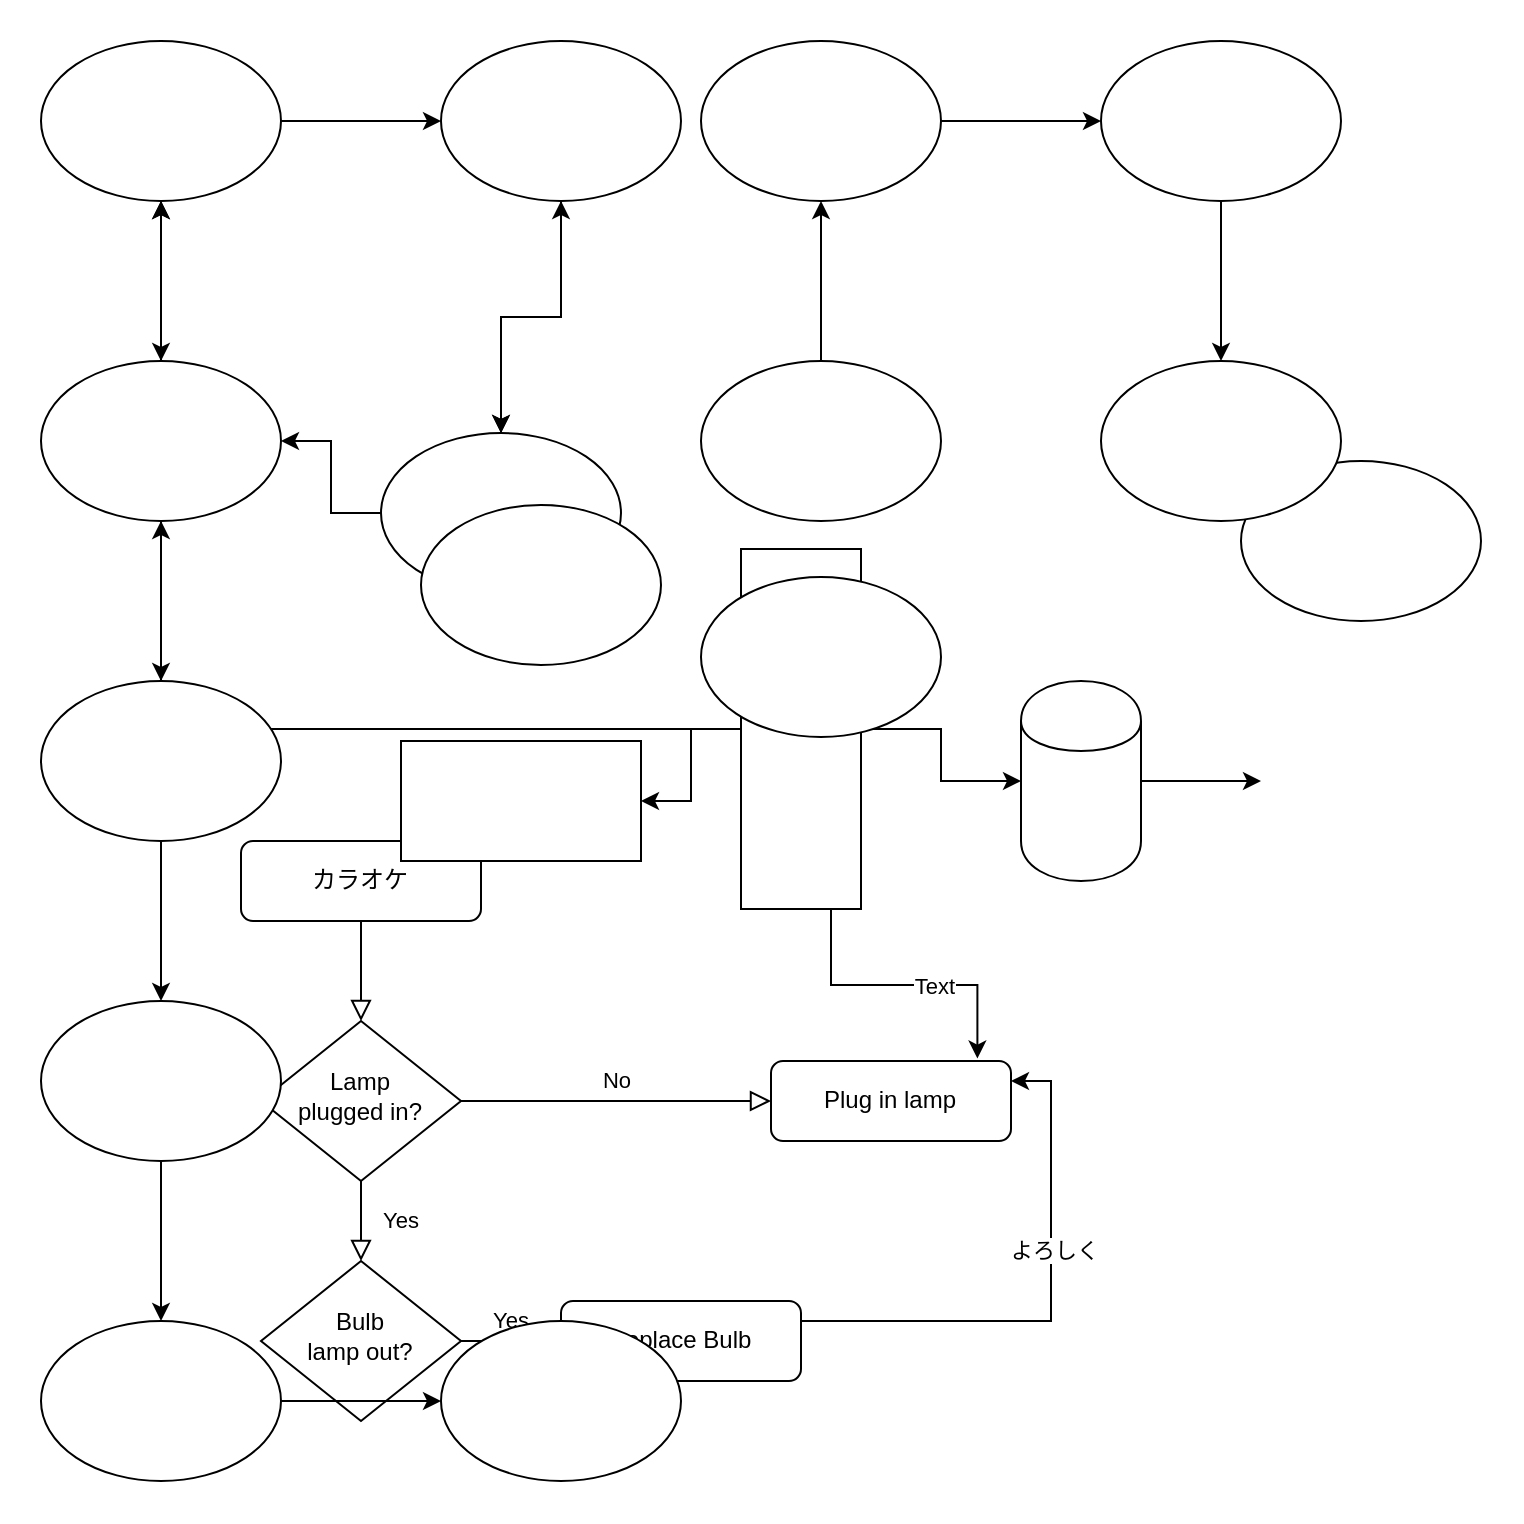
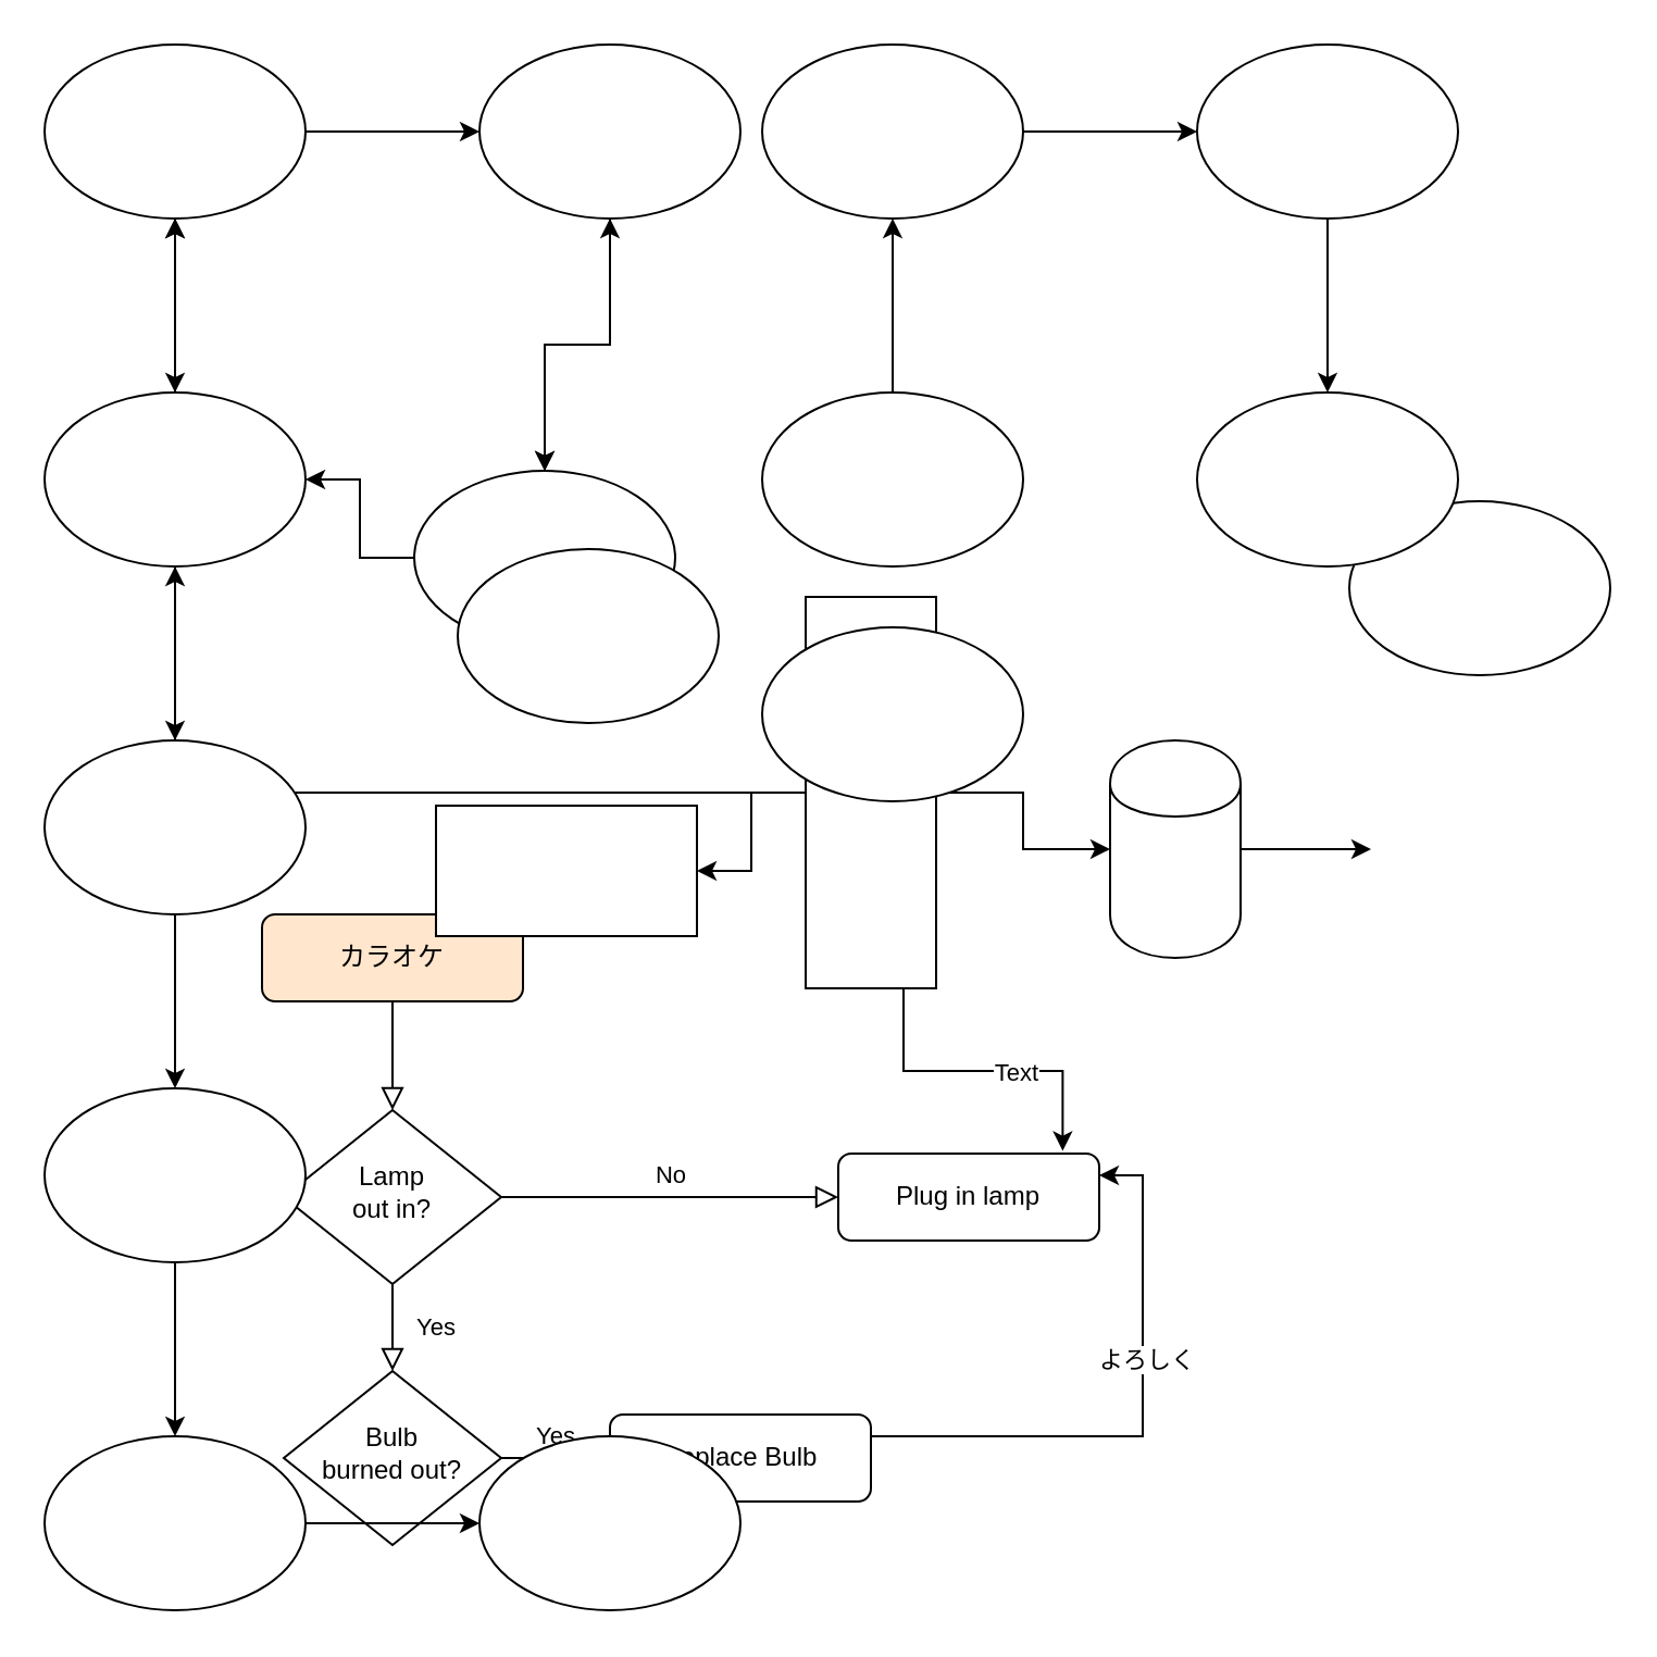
- <mxCell id="3" value="カラオケ" style="rounded=1;whiteSpace=wrap;html=1;fontSize=12;glass=0;strokeWidth=1;shadow=0;" parent="1" vertex="1"><mxGeometry x="120" y="420" width="120" height="40" as="geometry" /></mxCell>
+ <mxCell id="3" value="カラオケ" style="rounded=1;whiteSpace=wrap;html=1;fontSize=12;glass=0;strokeWidth=1;shadow=0;fillColor=#ffe6cc;" parent="1" vertex="1"><mxGeometry x="120" y="420" width="120" height="40" as="geometry" /></mxCell>
- <mxCell id="6" value="Lamp&lt;br&gt;plugged in?" style="rhombus;whiteSpace=wrap;html=1;shadow=0;fontFamily=Helvetica;fontSize=12;align=center;strokeWidth=1;spacing=6;spacingTop=-4;" parent="1" vertex="1"><mxGeometry x="130" y="510" width="100" height="80" as="geometry" /></mxCell>
+ <mxCell id="6" value="Lamp&lt;br&gt;out in?" style="rhombus;whiteSpace=wrap;html=1;shadow=0;fontFamily=Helvetica;fontSize=12;align=center;strokeWidth=1;spacing=6;spacingTop=-4;" parent="1" vertex="1"><mxGeometry x="130" y="510" width="100" height="80" as="geometry" /></mxCell>
- <mxCell id="9" value="Bulb&lt;br&gt;lamp out?" style="rhombus;whiteSpace=wrap;html=1;shadow=0;fontFamily=Helvetica;fontSize=12;align=center;strokeWidth=1;spacing=6;spacingTop=-4;" parent="1" vertex="1"><mxGeometry x="130" y="630" width="100" height="80" as="geometry" /></mxCell>
+ <mxCell id="9" value="Bulb&lt;br&gt;burned out?" style="rhombus;whiteSpace=wrap;html=1;shadow=0;fontFamily=Helvetica;fontSize=12;align=center;strokeWidth=1;spacing=6;spacingTop=-4;" parent="1" vertex="1"><mxGeometry x="130" y="630" width="100" height="80" as="geometry" /></mxCell>
